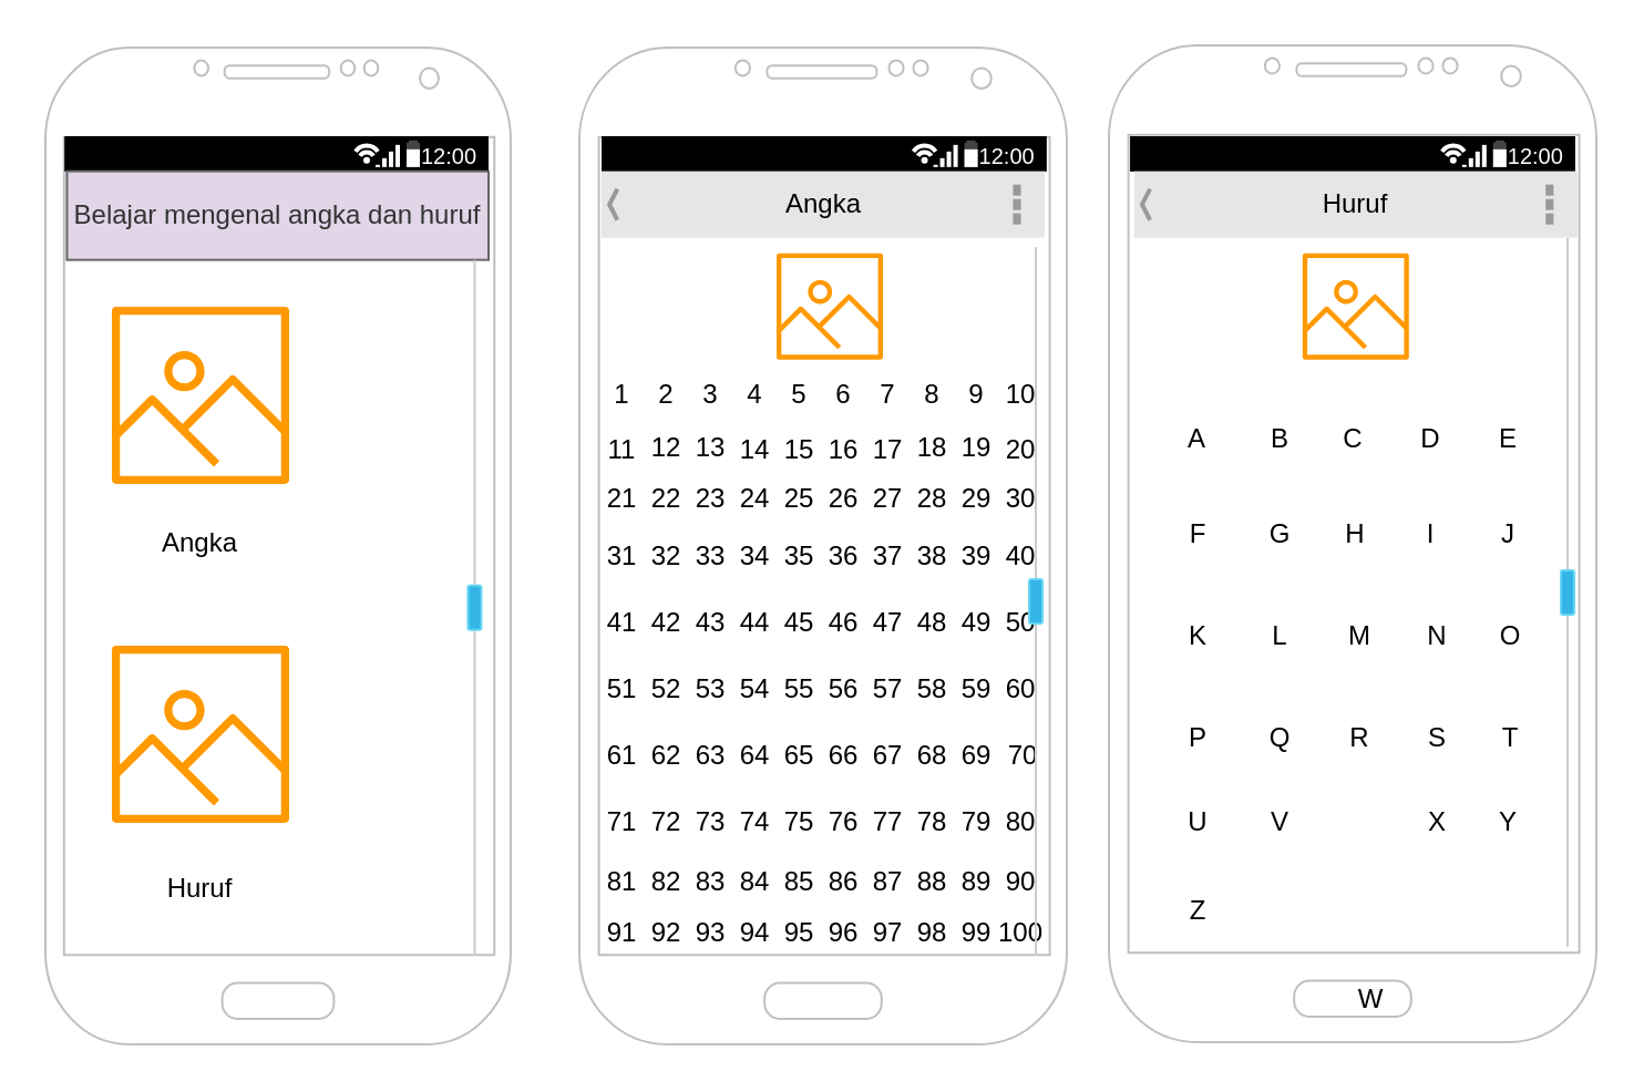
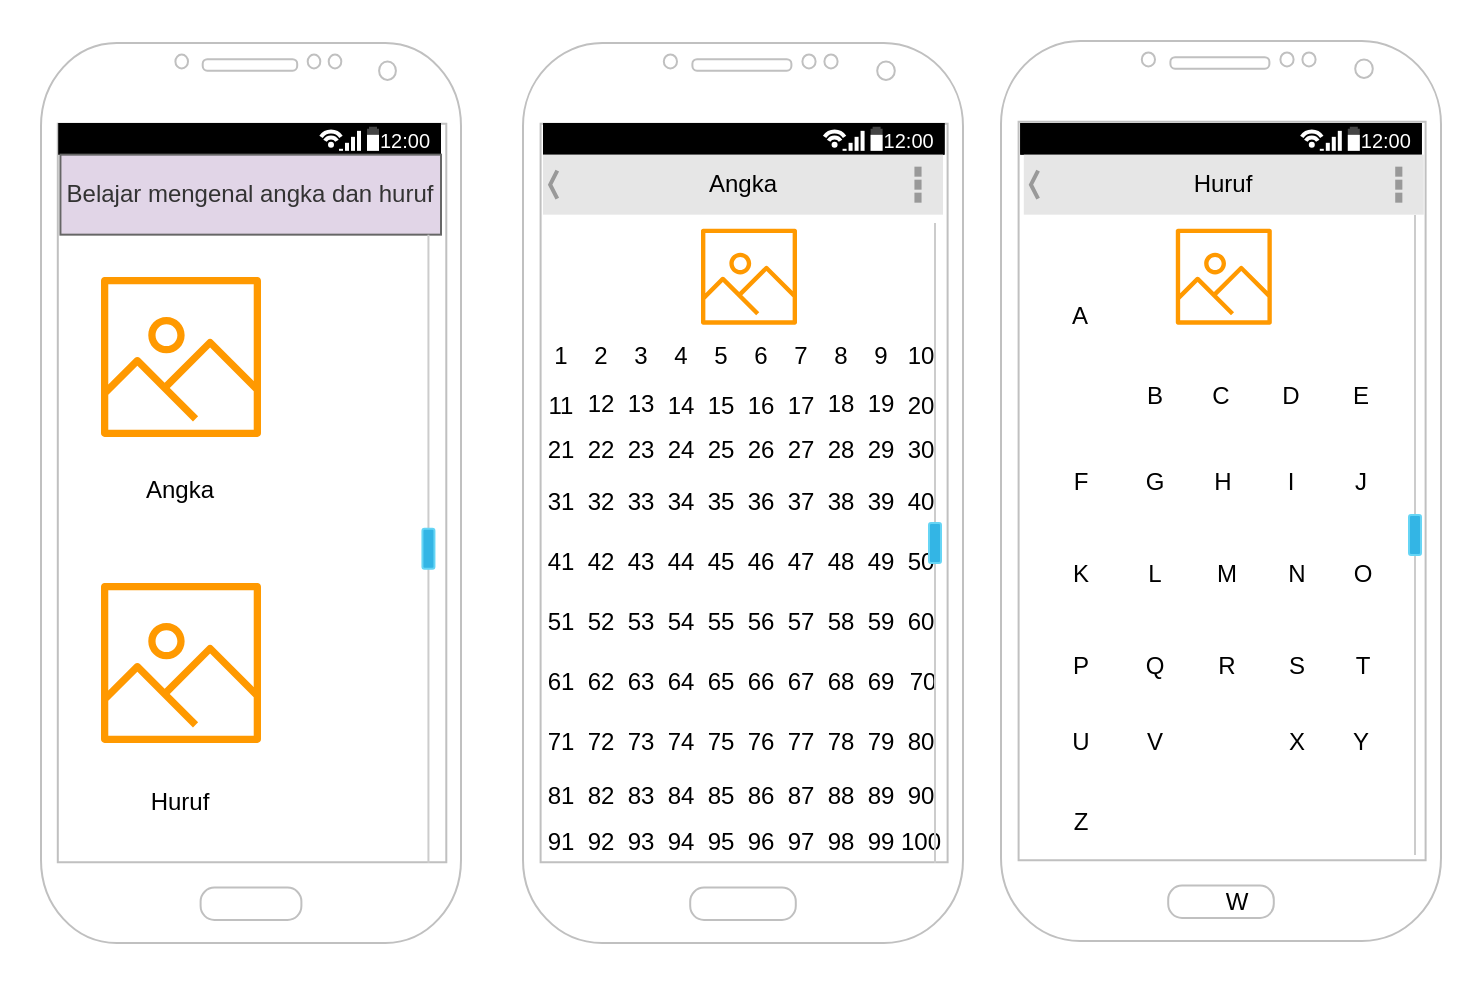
- <mxCell id="120" value="A" style="text;html=1;strokeColor=none;fillColor=none;align=center;verticalAlign=middle;whiteSpace=wrap;rounded=0;hachureGap=4;pointerEvents=0;" vertex="1" parent="1"><mxGeometry x="520" y="188" width="40" height="20" as="geometry" /></mxCell>
+ <mxCell id="120" value="A" style="text;html=1;strokeColor=none;fillColor=none;align=center;verticalAlign=middle;whiteSpace=wrap;rounded=0;hachureGap=4;pointerEvents=0;" vertex="1" parent="1"><mxGeometry x="520" y="148" width="40" height="20" as="geometry" /></mxCell>
